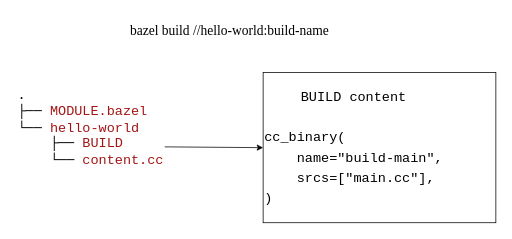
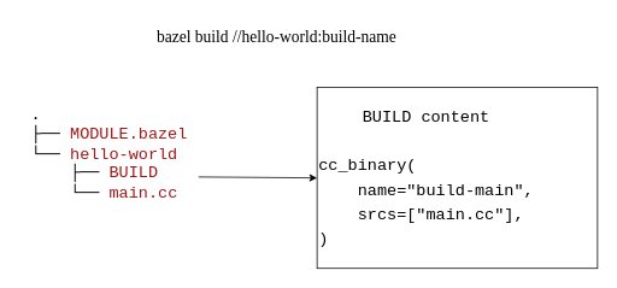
- <mxCell id="4" value="&lt;div style=&quot;border-color: var(--border-color); font-family: consolas, 楷体, Menlo, Menlo, Monaco, &amp;quot;Courier New&amp;quot;, monospace; font-size: 18px; text-align: left;&quot;&gt;.&lt;/div&gt;&lt;div style=&quot;border-color: var(--border-color); font-family: consolas, 楷体, Menlo, Menlo, Monaco, &amp;quot;Courier New&amp;quot;, monospace; font-size: 18px; text-align: left;&quot;&gt;├──&amp;nbsp;&lt;span style=&quot;border-color: var(--border-color); color: rgb(163, 21, 21);&quot;&gt;MODULE.bazel&lt;/span&gt;&lt;/div&gt;&lt;div style=&quot;border-color: var(--border-color); font-family: consolas, 楷体, Menlo, Menlo, Monaco, &amp;quot;Courier New&amp;quot;, monospace; font-size: 18px; text-align: left;&quot;&gt;└──&amp;nbsp;&lt;span style=&quot;border-color: var(--border-color); color: rgb(163, 21, 21);&quot;&gt;hello-world&lt;/span&gt;&lt;/div&gt;&lt;div style=&quot;border-color: var(--border-color); font-family: consolas, 楷体, Menlo, Menlo, Monaco, &amp;quot;Courier New&amp;quot;, monospace; font-size: 18px; text-align: left;&quot;&gt;&amp;nbsp; &amp;nbsp; ├──&amp;nbsp;&lt;span style=&quot;border-color: var(--border-color); color: rgb(163, 21, 21);&quot;&gt;BUILD&lt;/span&gt;&lt;/div&gt;&lt;div style=&quot;border-color: var(--border-color); font-family: consolas, 楷体, Menlo, Menlo, Monaco, &amp;quot;Courier New&amp;quot;, monospace; font-size: 18px; text-align: left;&quot;&gt;&lt;font style=&quot;border-color: var(--border-color);&quot; color=&quot;#a31515&quot;&gt;&amp;nbsp; &amp;nbsp;&amp;nbsp;&lt;/font&gt;└──&amp;nbsp;&lt;span style=&quot;border-color: var(--border-color); color: rgb(163, 21, 21);&quot;&gt;content.cc&lt;/span&gt;&lt;/div&gt;" style="text;html=1;align=center;verticalAlign=middle;resizable=0;points=[];autosize=1;strokeColor=none;fillColor=none;" vertex="1" parent="1"><mxGeometry x="20" y="110" width="200" height="120" as="geometry" /></mxCell>
+ <mxCell id="4" value="&lt;div style=&quot;border-color: var(--border-color); font-family: consolas, 楷体, Menlo, Menlo, Monaco, &amp;quot;Courier New&amp;quot;, monospace; font-size: 18px; text-align: left;&quot;&gt;.&lt;/div&gt;&lt;div style=&quot;border-color: var(--border-color); font-family: consolas, 楷体, Menlo, Menlo, Monaco, &amp;quot;Courier New&amp;quot;, monospace; font-size: 18px; text-align: left;&quot;&gt;├──&amp;nbsp;&lt;span style=&quot;border-color: var(--border-color); color: rgb(163, 21, 21);&quot;&gt;MODULE.bazel&lt;/span&gt;&lt;/div&gt;&lt;div style=&quot;border-color: var(--border-color); font-family: consolas, 楷体, Menlo, Menlo, Monaco, &amp;quot;Courier New&amp;quot;, monospace; font-size: 18px; text-align: left;&quot;&gt;└──&amp;nbsp;&lt;span style=&quot;border-color: var(--border-color); color: rgb(163, 21, 21);&quot;&gt;hello-world&lt;/span&gt;&lt;/div&gt;&lt;div style=&quot;border-color: var(--border-color); font-family: consolas, 楷体, Menlo, Menlo, Monaco, &amp;quot;Courier New&amp;quot;, monospace; font-size: 18px; text-align: left;&quot;&gt;&amp;nbsp; &amp;nbsp; ├──&amp;nbsp;&lt;span style=&quot;border-color: var(--border-color); color: rgb(163, 21, 21);&quot;&gt;BUILD&lt;/span&gt;&lt;/div&gt;&lt;div style=&quot;border-color: var(--border-color); font-family: consolas, 楷体, Menlo, Menlo, Monaco, &amp;quot;Courier New&amp;quot;, monospace; font-size: 18px; text-align: left;&quot;&gt;&lt;font style=&quot;border-color: var(--border-color);&quot; color=&quot;#a31515&quot;&gt;&amp;nbsp; &amp;nbsp;&amp;nbsp;&lt;/font&gt;└──&amp;nbsp;&lt;span style=&quot;border-color: var(--border-color); color: rgb(163, 21, 21);&quot;&gt;main.cc&lt;/span&gt;&lt;/div&gt;" style="text;html=1;align=center;verticalAlign=middle;resizable=0;points=[];autosize=1;strokeColor=none;fillColor=none;" vertex="1" parent="1"><mxGeometry x="20" y="110" width="200" height="120" as="geometry" /></mxCell>
